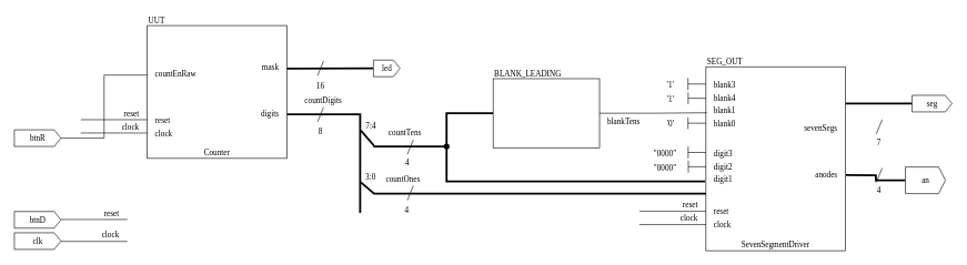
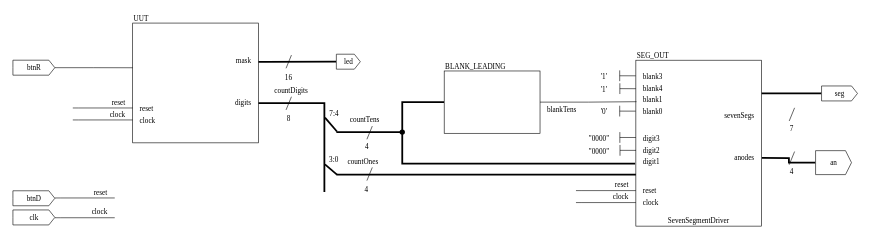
- <mxCell id="7" value="countEnRaw" style="text;html=1;align=left;verticalAlign=bottom;whiteSpace=wrap;rounded=0;fontFamily=Lucida Console;fontStyle=0" parent="1" vertex="1"><mxGeometry x="230" y="100" width="50" height="20" as="geometry" /></mxCell>
- <mxCell id="16" value="btnR" style="html=1;shadow=0;dashed=0;align=center;verticalAlign=middle;shape=mxgraph.arrows2.arrow;dy=0;dx=10;notch=0;fontFamily=Lucida Console;fontStyle=0" parent="1" vertex="1"><mxGeometry x="20" y="195" width="70" height="25" as="geometry" /></mxCell>
+ <mxCell id="16" value="btnR" style="html=1;shadow=0;dashed=0;align=center;verticalAlign=middle;shape=mxgraph.arrows2.arrow;dy=0;dx=10;notch=0;fontFamily=Lucida Console;fontStyle=0" parent="1" vertex="1"><mxGeometry x="20" y="100" width="70" height="25" as="geometry" /></mxCell>
- <mxCell id="6" value="Counter" style="text;html=1;align=center;verticalAlign=bottom;whiteSpace=wrap;rounded=0;fontFamily=Lucida Console;fontStyle=0" parent="1" vertex="1"><mxGeometry x="220" y="218" width="210" height="20" as="geometry" /></mxCell>
